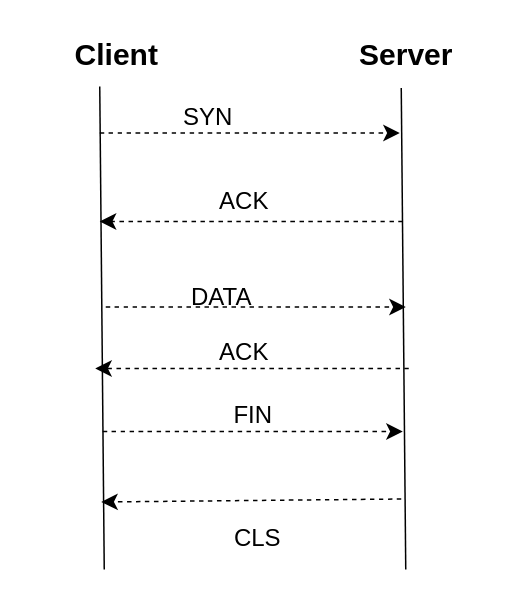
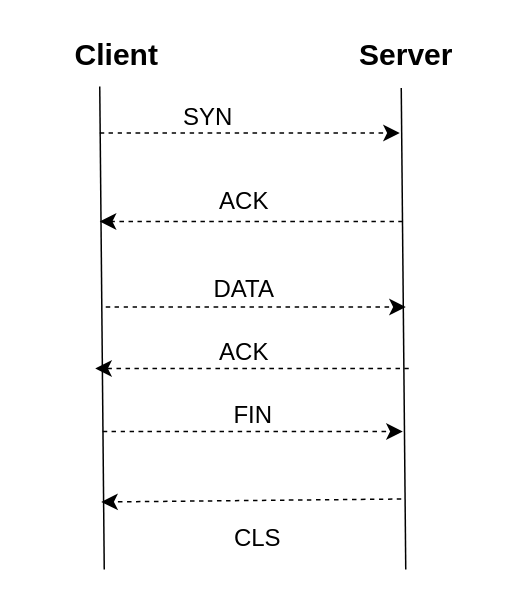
- <mxCell id="10" value="DATA" style="text;html=1;align=center;verticalAlign=middle;whiteSpace=wrap;rounded=0;fontSize=16;" vertex="1" parent="1"><mxGeometry x="97" y="182" width="101" height="30" as="geometry" /></mxCell>
+ <mxCell id="10" value="DATA" style="text;html=1;align=center;verticalAlign=middle;whiteSpace=wrap;rounded=0;fontSize=16;" vertex="1" parent="1"><mxGeometry x="112" y="177" width="101" height="30" as="geometry" /></mxCell>
